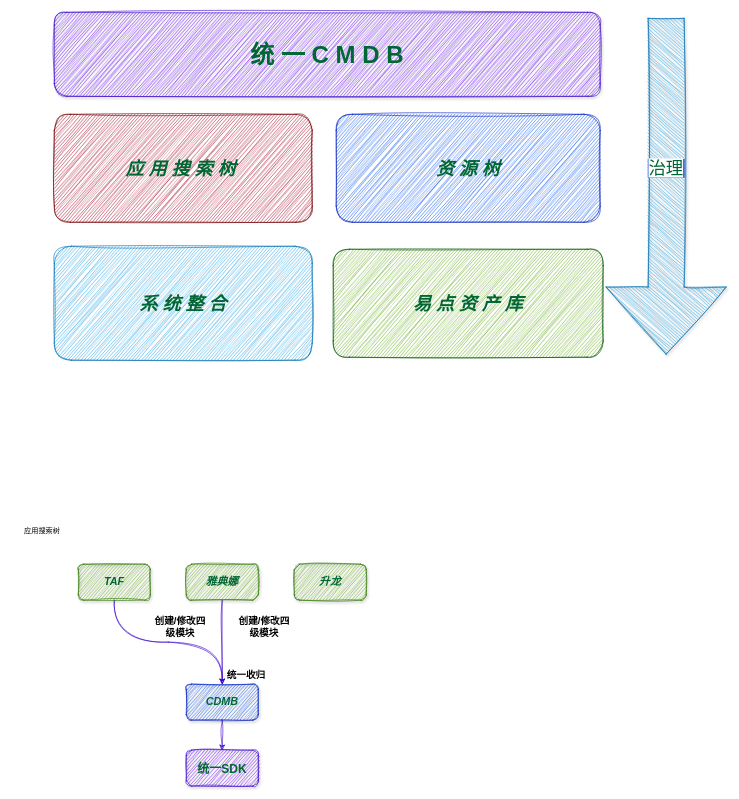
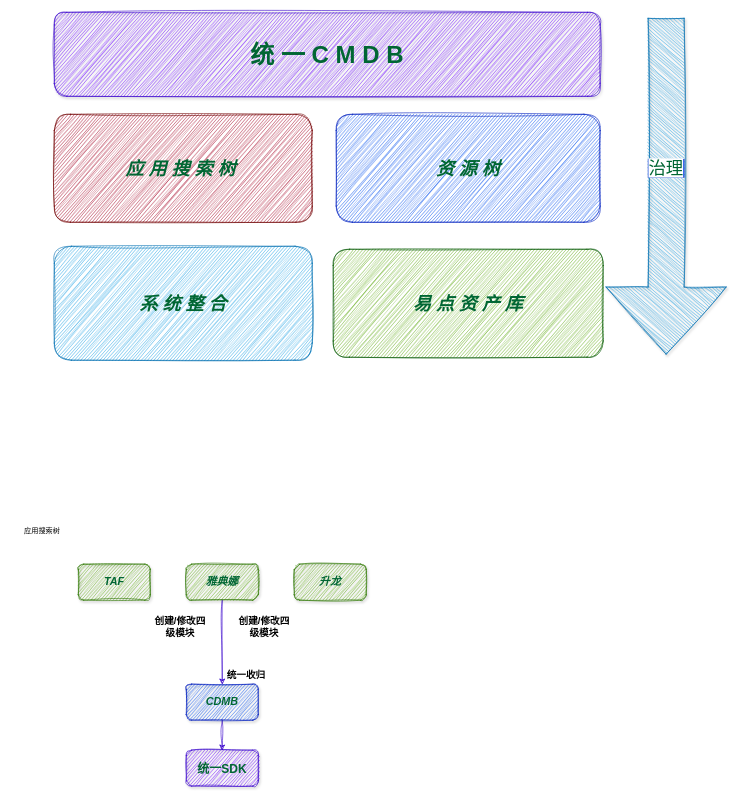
- <mxCell id="9" style="edgeStyle=orthogonalEdgeStyle;rounded=0;orthogonalLoop=1;jettySize=auto;html=1;entryX=0.5;entryY=0;entryDx=0;entryDy=0;curved=1;fillColor=#6a00ff;strokeColor=#3700CC;sketch=1;curveFitting=1;jiggle=2;" edge="1" parent="1" source="10" target="16"><mxGeometry relative="1" as="geometry"><Array as="points"><mxPoint x="190" y="1070" /><mxPoint x="370" y="1070" /></Array></mxGeometry></mxCell>
